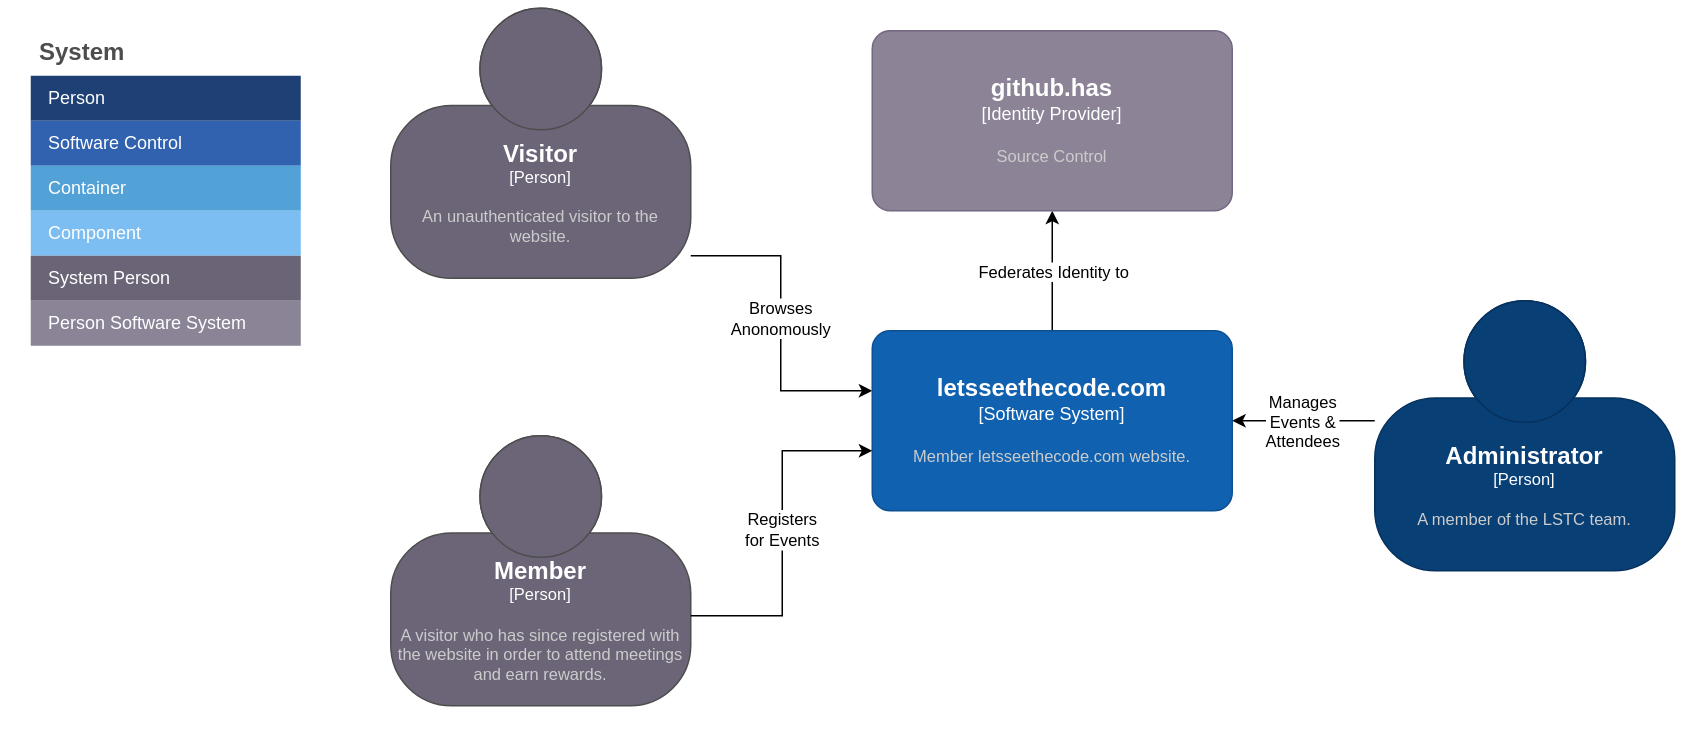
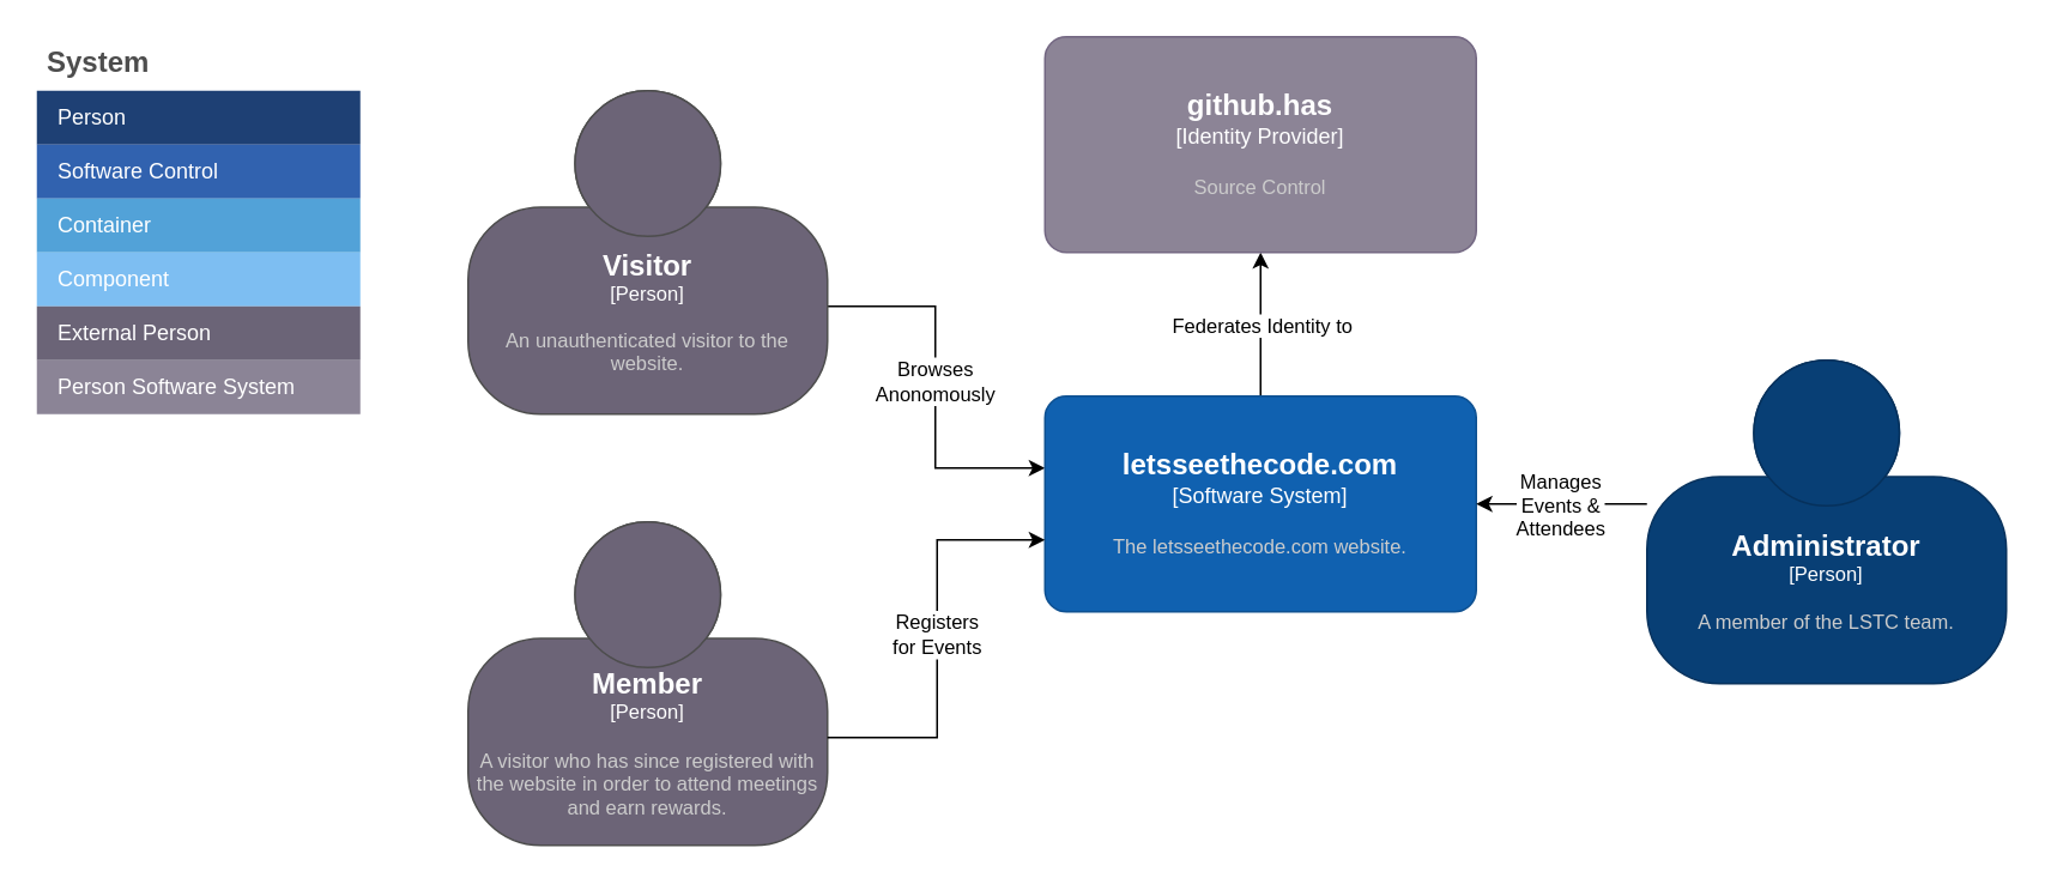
- <mxCell id="4" value="&lt;font style=&quot;font-size: 16px&quot;&gt;&lt;b&gt;Visitor&lt;/b&gt;&lt;/font&gt;&lt;div&gt;[Person]&lt;/div&gt;&lt;br&gt;&lt;div&gt;&lt;font style=&quot;font-size: 11px&quot;&gt;&lt;font color=&quot;#cccccc&quot;&gt;An unauthenticated visitor to the website.&lt;/font&gt;&lt;/div&gt;" style="html=1;fontSize=11;dashed=0;whiteSpace=wrap;fillColor=#6C6477;strokeColor=#4D4D4D;fontColor=#ffffff;shape=mxgraph.c4.person2;align=center;metaEdit=1;points=[[0.5,0,0],[1,0.5,0],[1,0.75,0],[0.75,1,0],[0.5,1,0],[0.25,1,0],[0,0.75,0],[0,0.5,0]];resizable=0;" parent="1" vertex="1"><mxGeometry x="260" y="5" width="200" height="180" as="geometry" /></mxCell>
+ <mxCell id="4" value="&lt;font style=&quot;font-size: 16px&quot;&gt;&lt;b&gt;Visitor&lt;/b&gt;&lt;/font&gt;&lt;div&gt;[Person]&lt;/div&gt;&lt;br&gt;&lt;div&gt;&lt;font style=&quot;font-size: 11px&quot;&gt;&lt;font color=&quot;#cccccc&quot;&gt;An unauthenticated visitor to the website.&lt;/font&gt;&lt;/div&gt;" style="html=1;fontSize=11;dashed=0;whiteSpace=wrap;fillColor=#6C6477;strokeColor=#4D4D4D;fontColor=#ffffff;shape=mxgraph.c4.person2;align=center;metaEdit=1;points=[[0.5,0,0],[1,0.5,0],[1,0.75,0],[0.75,1,0],[0.5,1,0],[0.25,1,0],[0,0.75,0],[0,0.5,0]];resizable=0;" parent="1" vertex="1"><mxGeometry x="260" y="50" width="200" height="180" as="geometry" /></mxCell>
- <mxCell id="24" value="System Person" style="shape=partialRectangle;html=1;whiteSpace=wrap;connectable=0;strokeColor=inherit;overflow=hidden;fillColor=#6b6477;top=0;left=0;bottom=0;right=0;pointerEvents=1;fontSize=12;align=left;fontColor=#FFFFFF;gradientColor=none;spacingLeft=10;spacingRight=4;" parent="23" vertex="1"><mxGeometry width="180" height="30" as="geometry"><mxRectangle width="180" height="30" as="alternateBounds" /></mxGeometry></mxCell>
+ <mxCell id="24" value="External Person" style="shape=partialRectangle;html=1;whiteSpace=wrap;connectable=0;strokeColor=inherit;overflow=hidden;fillColor=#6b6477;top=0;left=0;bottom=0;right=0;pointerEvents=1;fontSize=12;align=left;fontColor=#FFFFFF;gradientColor=none;spacingLeft=10;spacingRight=4;" parent="23" vertex="1"><mxGeometry width="180" height="30" as="geometry"><mxRectangle width="180" height="30" as="alternateBounds" /></mxGeometry></mxCell>
- <mxCell id="7" value="&lt;font style=&quot;font-size: 16px&quot;&gt;&lt;b&gt;letsseethecode.com&lt;/b&gt;&lt;/font&gt;&lt;div&gt;[Software System]&lt;/div&gt;&lt;br&gt;&lt;div&gt;&lt;font style=&quot;font-size: 11px&quot;&gt;&lt;font color=&quot;#cccccc&quot;&gt;Member letsseethecode.com website.&lt;/font&gt;&lt;/div&gt;" style="rounded=1;whiteSpace=wrap;html=1;labelBackgroundColor=none;fillColor=#1061B0;fontColor=#ffffff;align=center;arcSize=10;strokeColor=#0D5091;metaEdit=1;resizable=0;points=[[0.25,0,0],[0.5,0,0],[0.75,0,0],[1,0.25,0],[1,0.5,0],[1,0.75,0],[0.75,1,0],[0.5,1,0],[0.25,1,0],[0,0.75,0],[0,0.5,0],[0,0.25,0]];" parent="1" vertex="1"><mxGeometry x="581" y="220" width="240" height="120" as="geometry" /></mxCell>
+ <mxCell id="7" value="&lt;font style=&quot;font-size: 16px&quot;&gt;&lt;b&gt;letsseethecode.com&lt;/b&gt;&lt;/font&gt;&lt;div&gt;[Software System]&lt;/div&gt;&lt;br&gt;&lt;div&gt;&lt;font style=&quot;font-size: 11px&quot;&gt;&lt;font color=&quot;#cccccc&quot;&gt;The letsseethecode.com website.&lt;/font&gt;&lt;/div&gt;" style="rounded=1;whiteSpace=wrap;html=1;labelBackgroundColor=none;fillColor=#1061B0;fontColor=#ffffff;align=center;arcSize=10;strokeColor=#0D5091;metaEdit=1;resizable=0;points=[[0.25,0,0],[0.5,0,0],[0.75,0,0],[1,0.25,0],[1,0.5,0],[1,0.75,0],[0.75,1,0],[0.5,1,0],[0.25,1,0],[0,0.75,0],[0,0.5,0],[0,0.25,0]];" parent="1" vertex="1"><mxGeometry x="581" y="220" width="240" height="120" as="geometry" /></mxCell>
